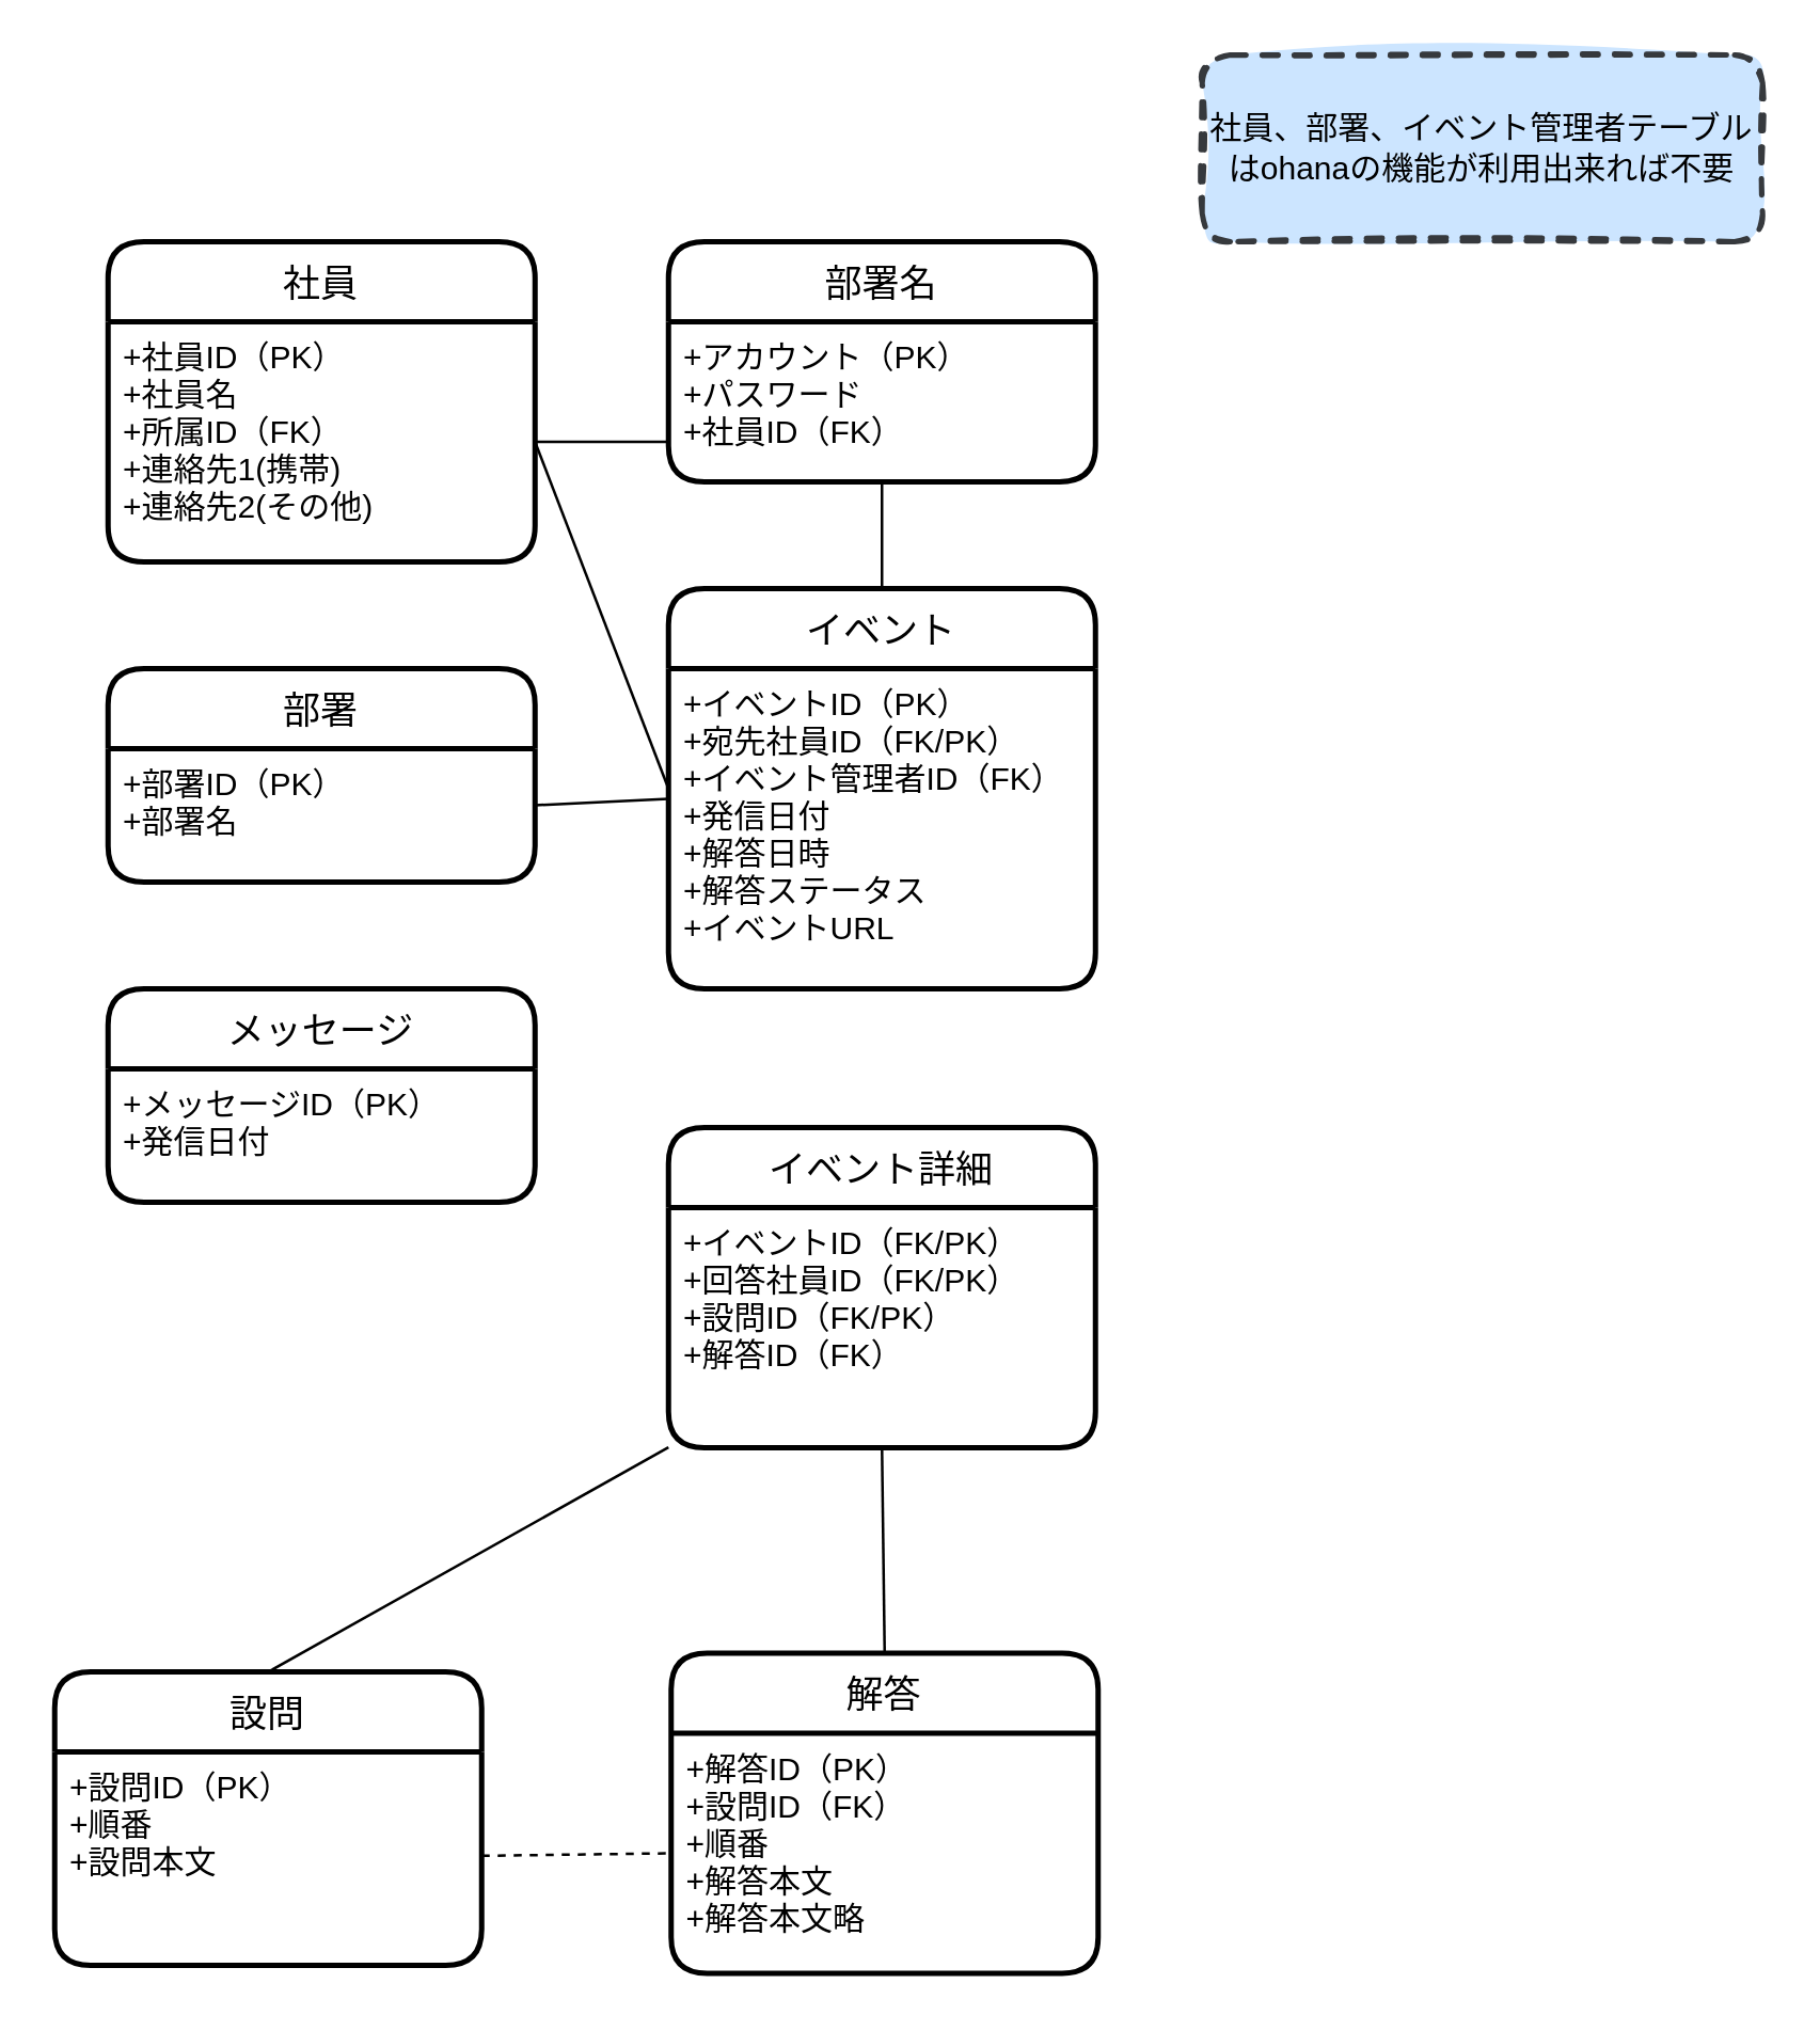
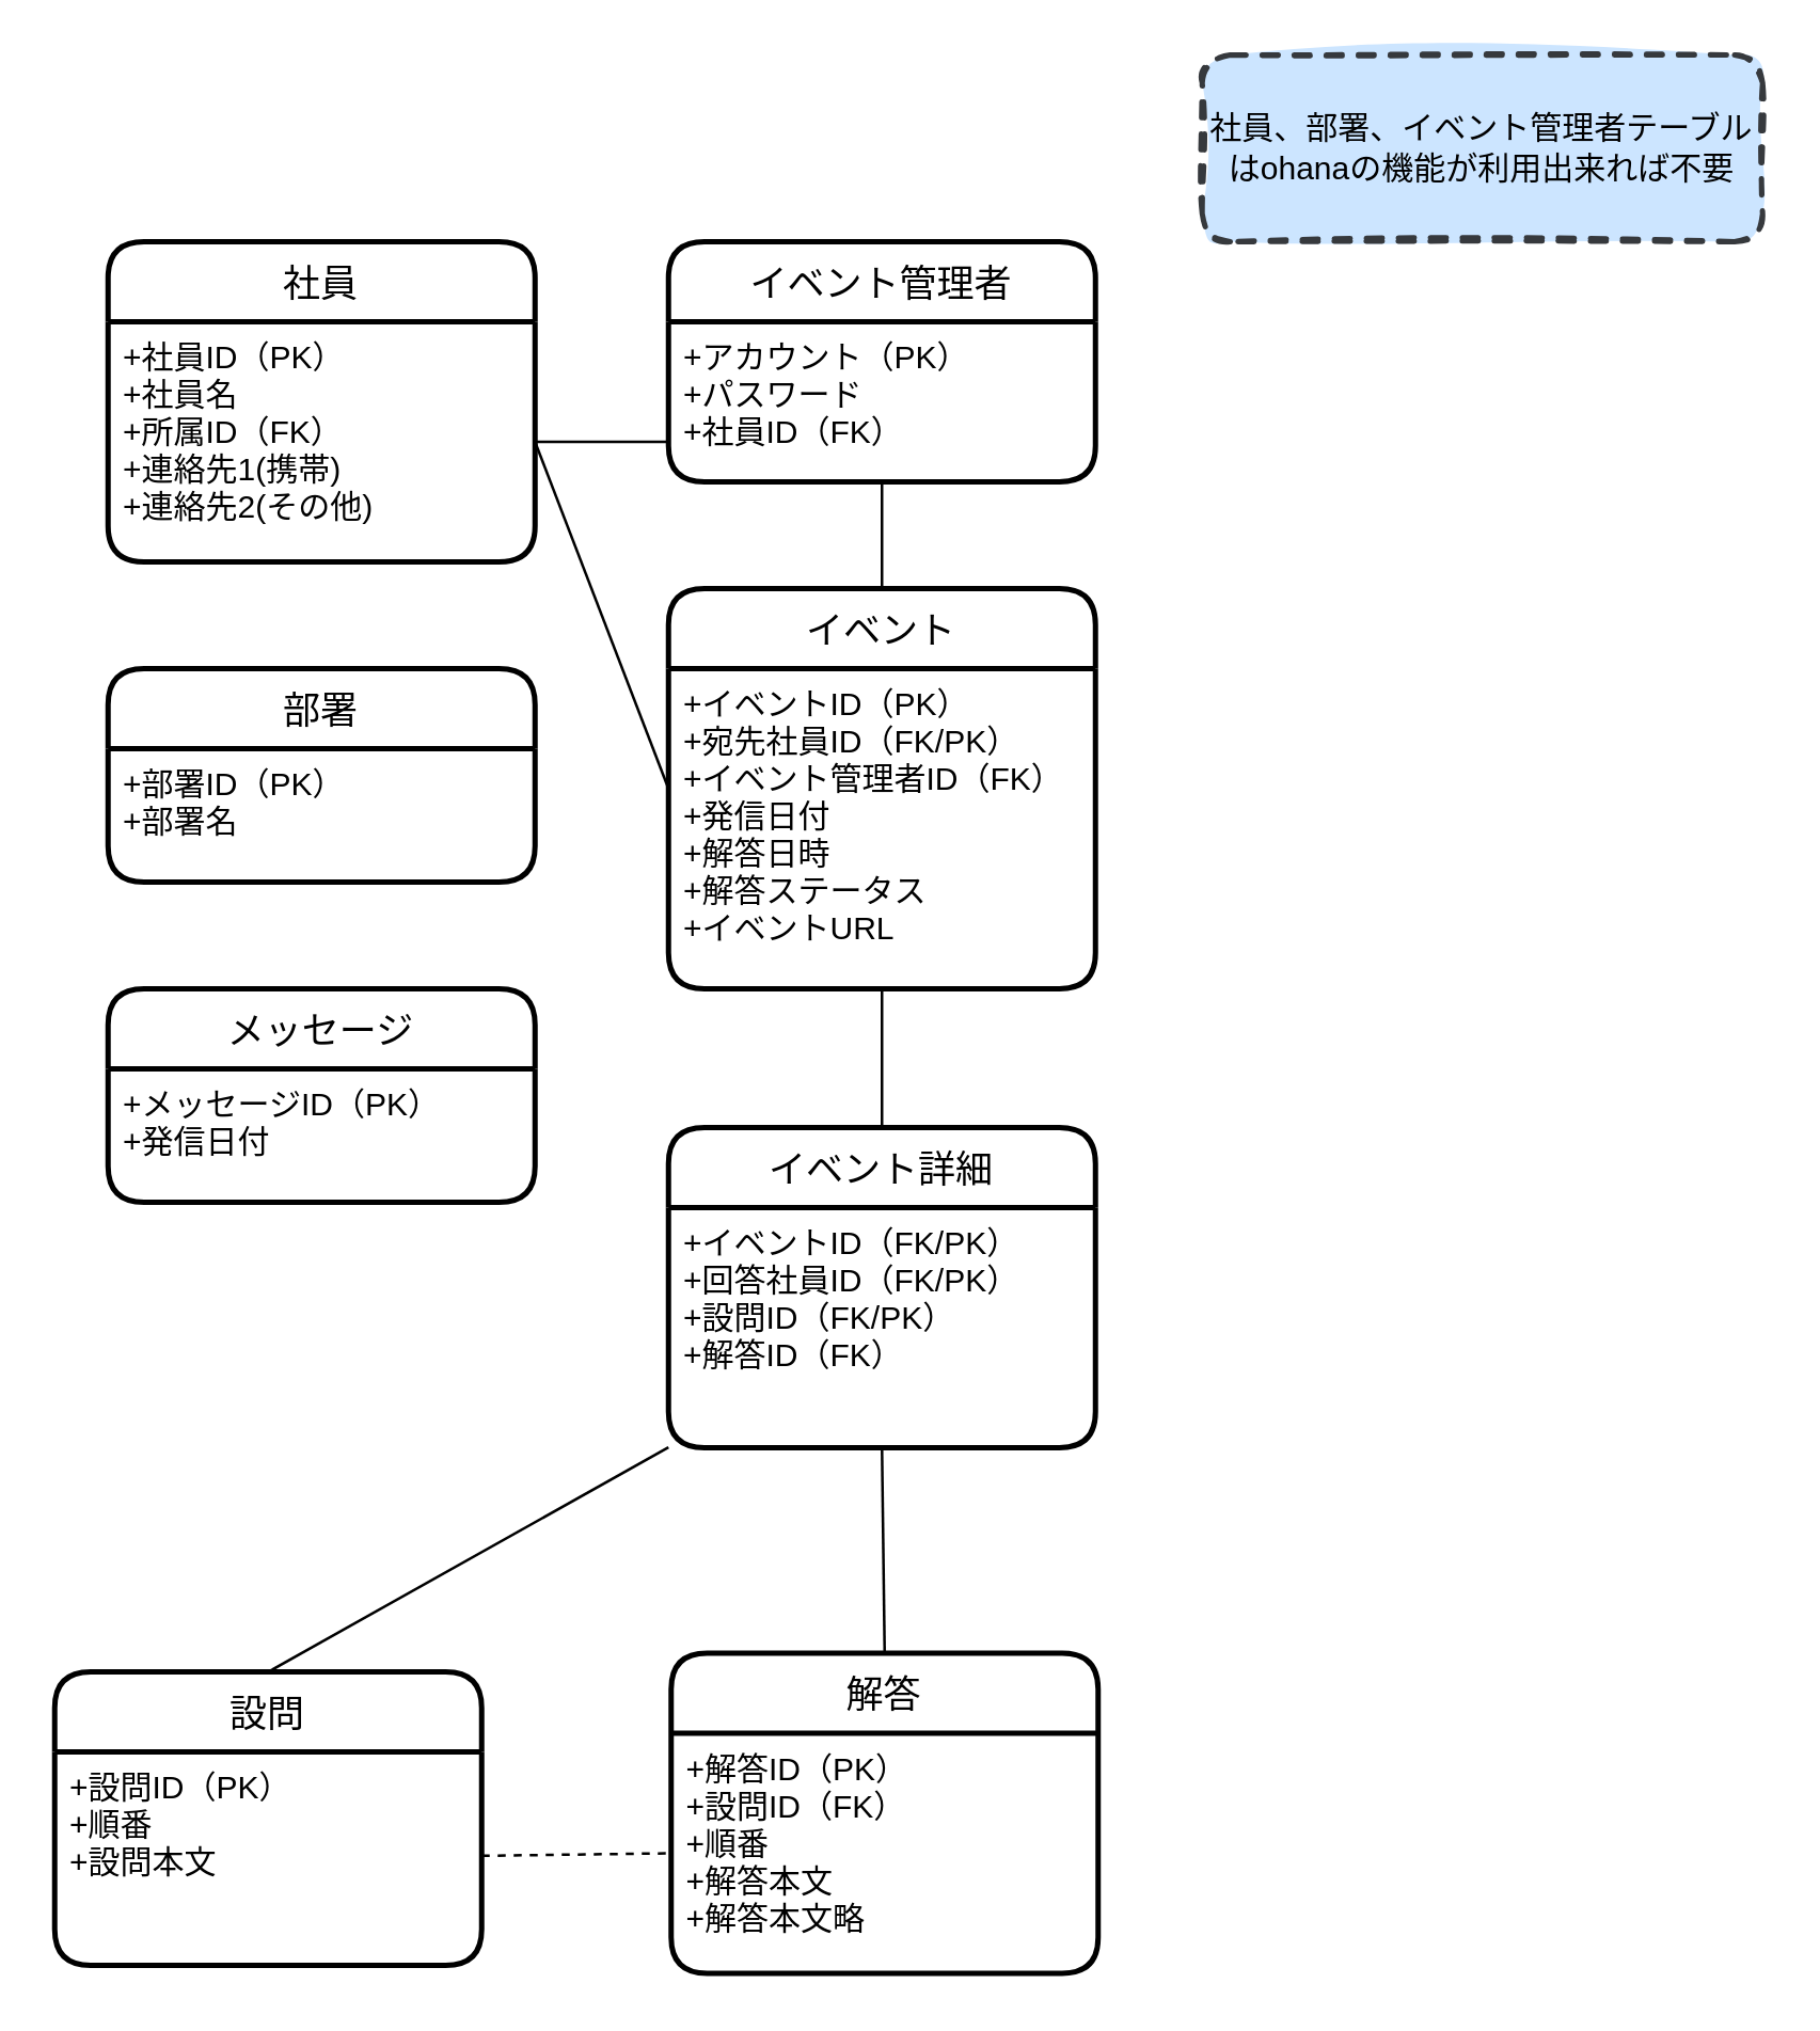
- <mxCell id="18" value="部署名" style="swimlane;childLayout=stackLayout;horizontal=1;startSize=30;horizontalStack=0;rounded=1;fontSize=14;fontStyle=0;strokeWidth=2;resizeParent=0;resizeLast=1;shadow=0;dashed=0;align=center;" parent="1" vertex="1"><mxGeometry x="250" y="90" width="160" height="90" as="geometry" /></mxCell>
+ <mxCell id="18" value="イベント管理者" style="swimlane;childLayout=stackLayout;horizontal=1;startSize=30;horizontalStack=0;rounded=1;fontSize=14;fontStyle=0;strokeWidth=2;resizeParent=0;resizeLast=1;shadow=0;dashed=0;align=center;" parent="1" vertex="1"><mxGeometry x="250" y="90" width="160" height="90" as="geometry" /></mxCell>
- <mxCell id="14" style="edgeStyle=none;html=1;endArrow=none;endFill=0;" parent="1" source="15" target="6" edge="1"><mxGeometry relative="1" as="geometry" /></mxCell>
+ <mxCell id="14" style="edgeStyle=none;html=1;entryX=0.5;entryY=0;entryDx=0;entryDy=0;endArrow=none;endFill=0;" parent="1" source="15" target="22" edge="1"><mxGeometry relative="1" as="geometry" /></mxCell>
